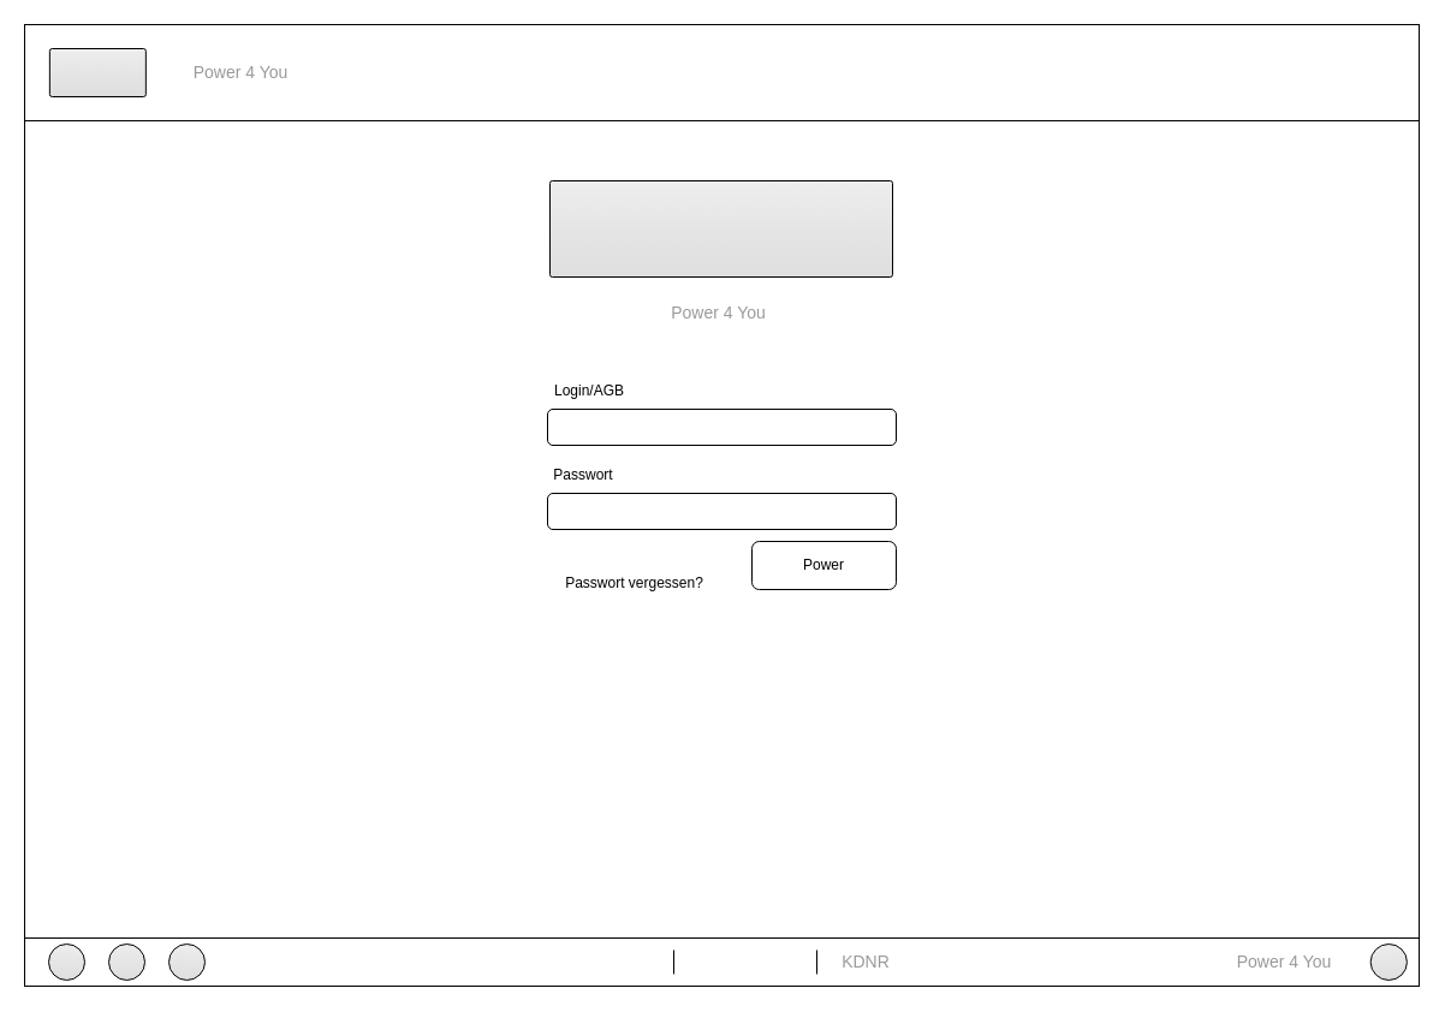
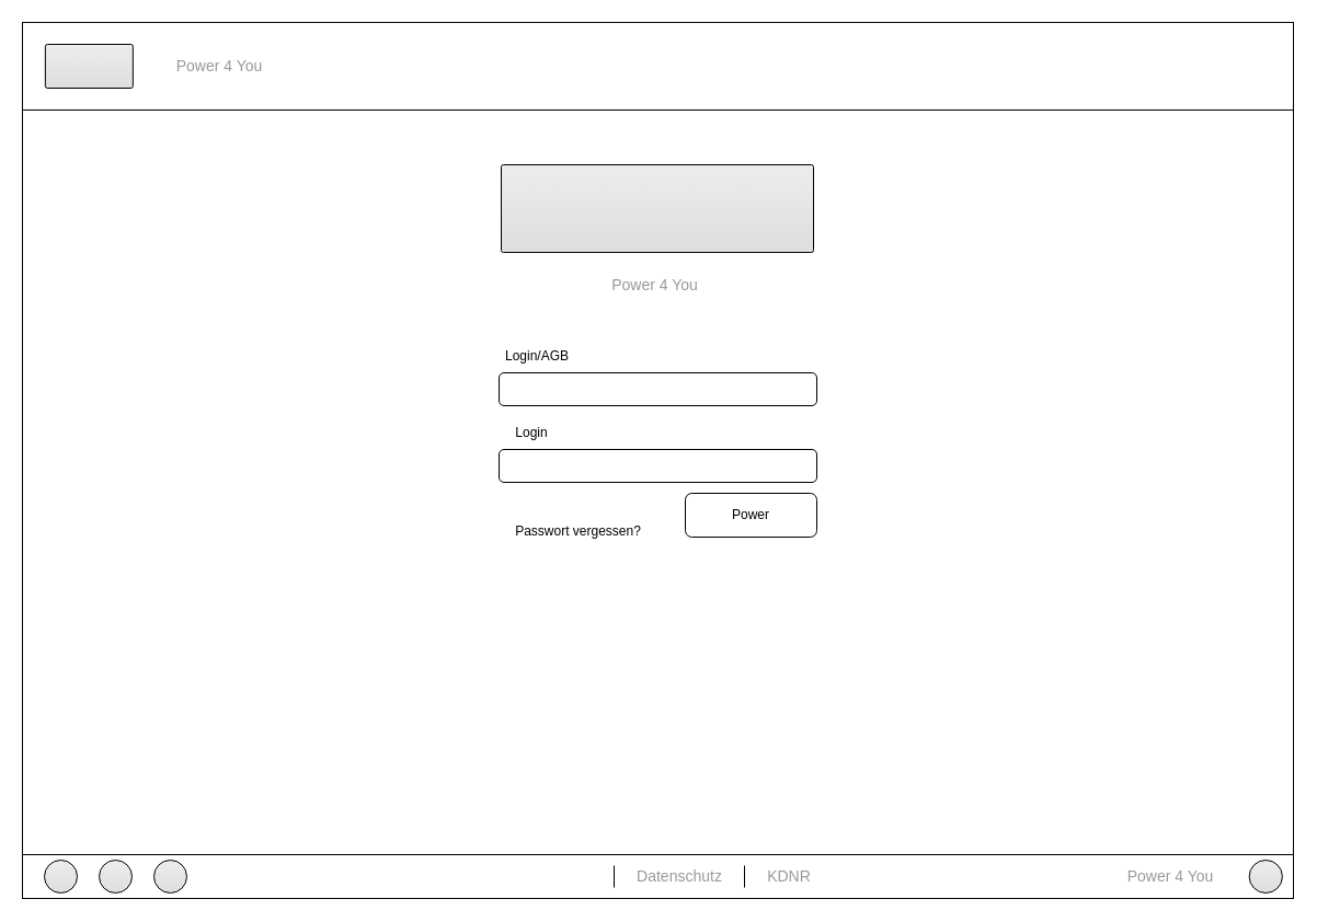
- <mxCell id="18" value="Passwort" style="text;html=1;align=center;verticalAlign=middle;whiteSpace=wrap;rounded=0;" parent="1" vertex="1"><mxGeometry x="455" y="380" width="60" height="30" as="geometry" /></mxCell>
+ <mxCell id="18" value="Login" style="text;html=1;align=center;verticalAlign=middle;whiteSpace=wrap;rounded=0;" parent="1" vertex="1"><mxGeometry x="455" y="380" width="60" height="30" as="geometry" /></mxCell>
+ <mxCell id="12" value="Datenschutz" style="html=1;shadow=0;dashed=0;fillColor=none;strokeColor=none;shape=mxgraph.bootstrap.rect;fontColor=#999999;fontSize=14;whiteSpace=wrap;" parent="5" vertex="1"><mxGeometry x="540" width="120" height="40" as="geometry" /></mxCell>
